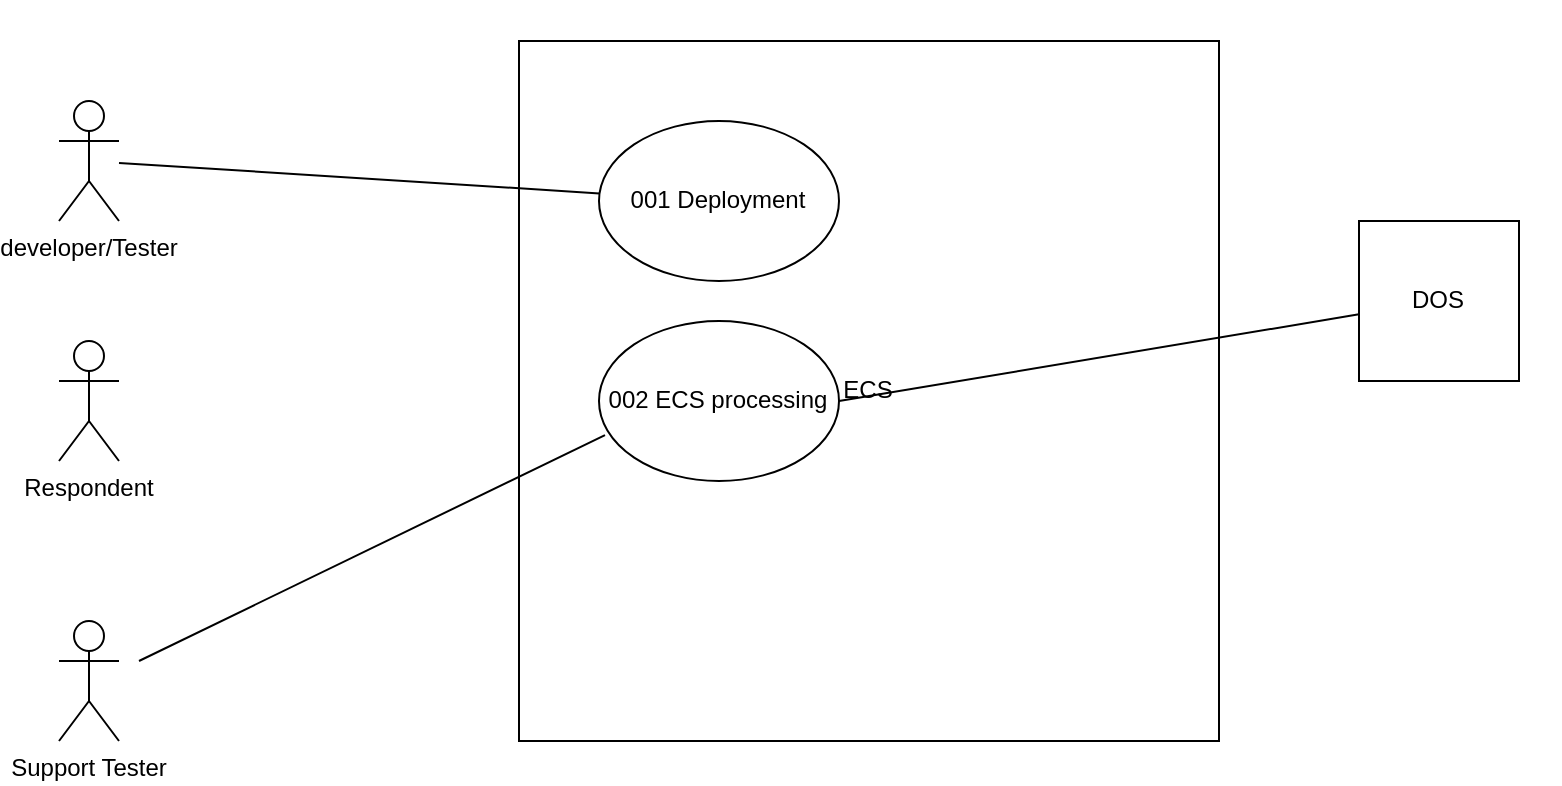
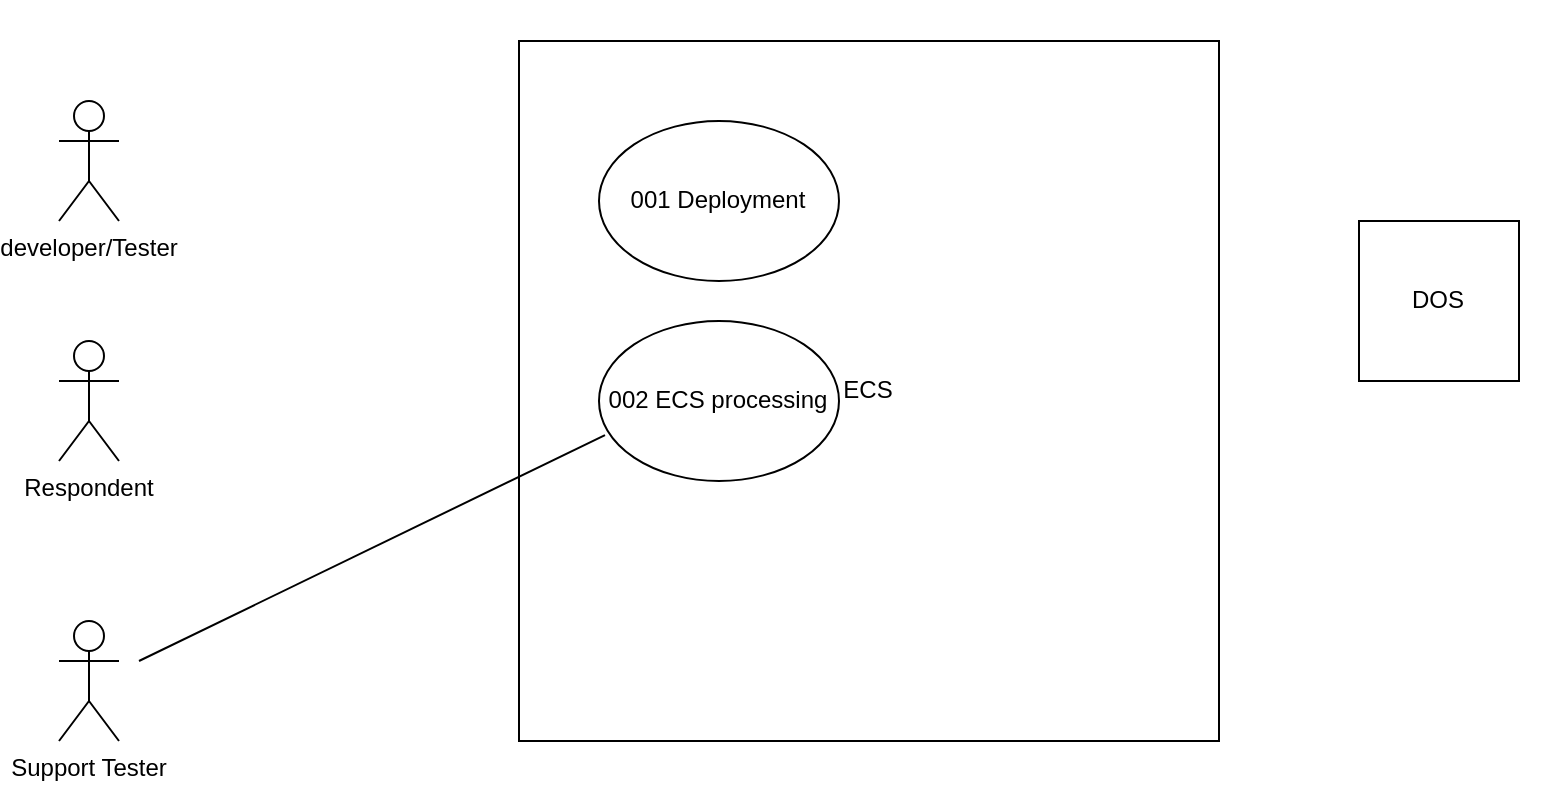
- <mxCell id="9" value="" style="endArrow=none;html=1;" edge="1" parent="1" source="4" target="6"><mxGeometry width="50" height="50" relative="1" as="geometry"><mxPoint x="30" y="120" as="sourcePoint" /><mxPoint x="80" y="70" as="targetPoint" /></mxGeometry></mxCell>
- <mxCell id="10" value="" style="endArrow=none;html=1;exitX=1;exitY=0.5;exitDx=0;exitDy=0;" edge="1" parent="1" source="7" target="8"><mxGeometry width="50" height="50" relative="1" as="geometry"><mxPoint x="340" y="310" as="sourcePoint" /><mxPoint x="390" y="260" as="targetPoint" /></mxGeometry></mxCell>
